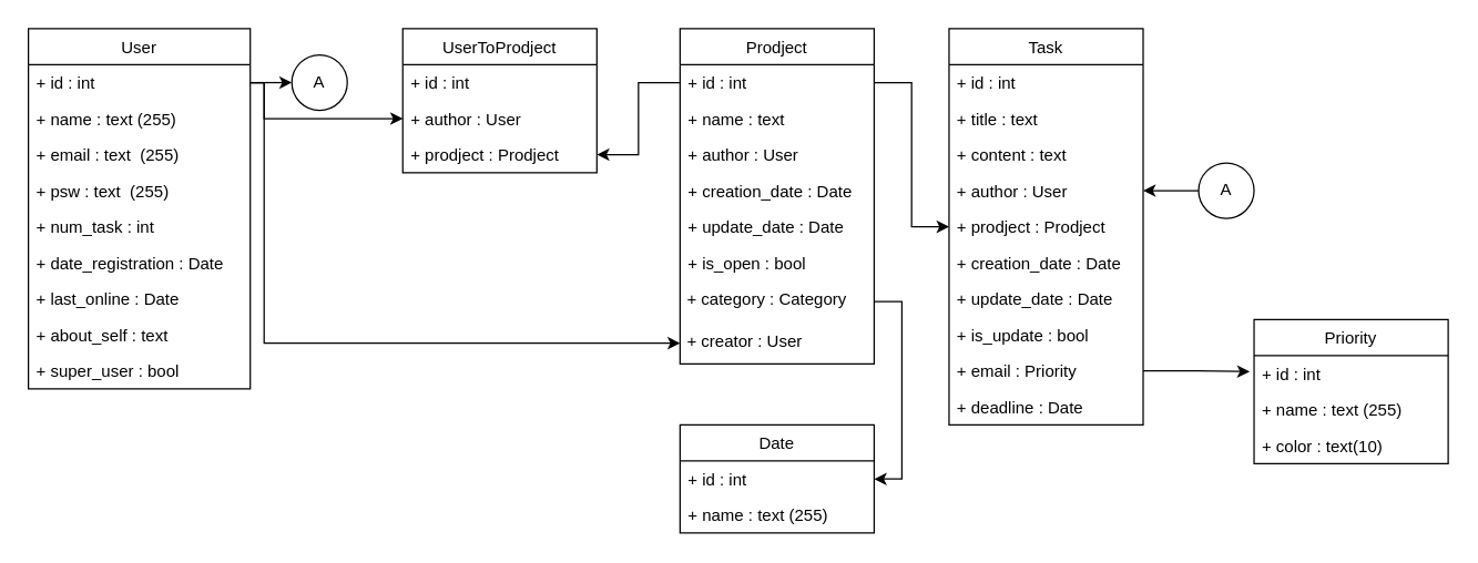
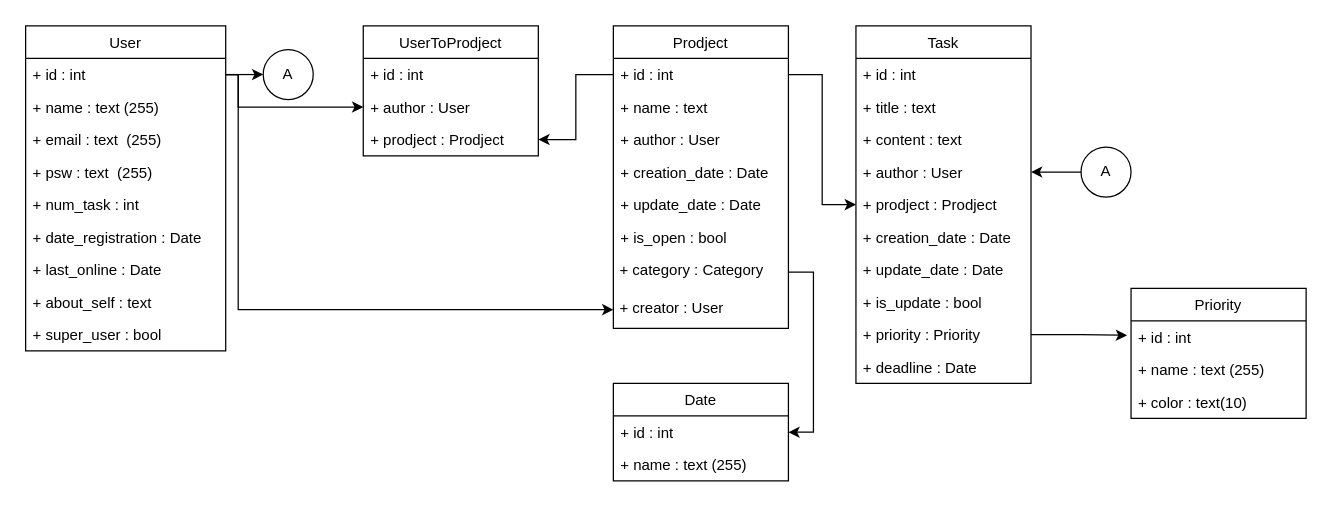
- <mxCell id="30" value="+ email : Priority" style="text;strokeColor=none;fillColor=none;align=left;verticalAlign=top;spacingLeft=4;spacingRight=4;overflow=hidden;rotatable=0;points=[[0,0.5],[1,0.5]];portConstraint=eastwest;" parent="21" vertex="1"><mxGeometry y="234" width="140" height="26" as="geometry" /></mxCell>
+ <mxCell id="30" value="+ priority : Priority" style="text;strokeColor=none;fillColor=none;align=left;verticalAlign=top;spacingLeft=4;spacingRight=4;overflow=hidden;rotatable=0;points=[[0,0.5],[1,0.5]];portConstraint=eastwest;" parent="21" vertex="1"><mxGeometry y="234" width="140" height="26" as="geometry" /></mxCell>
